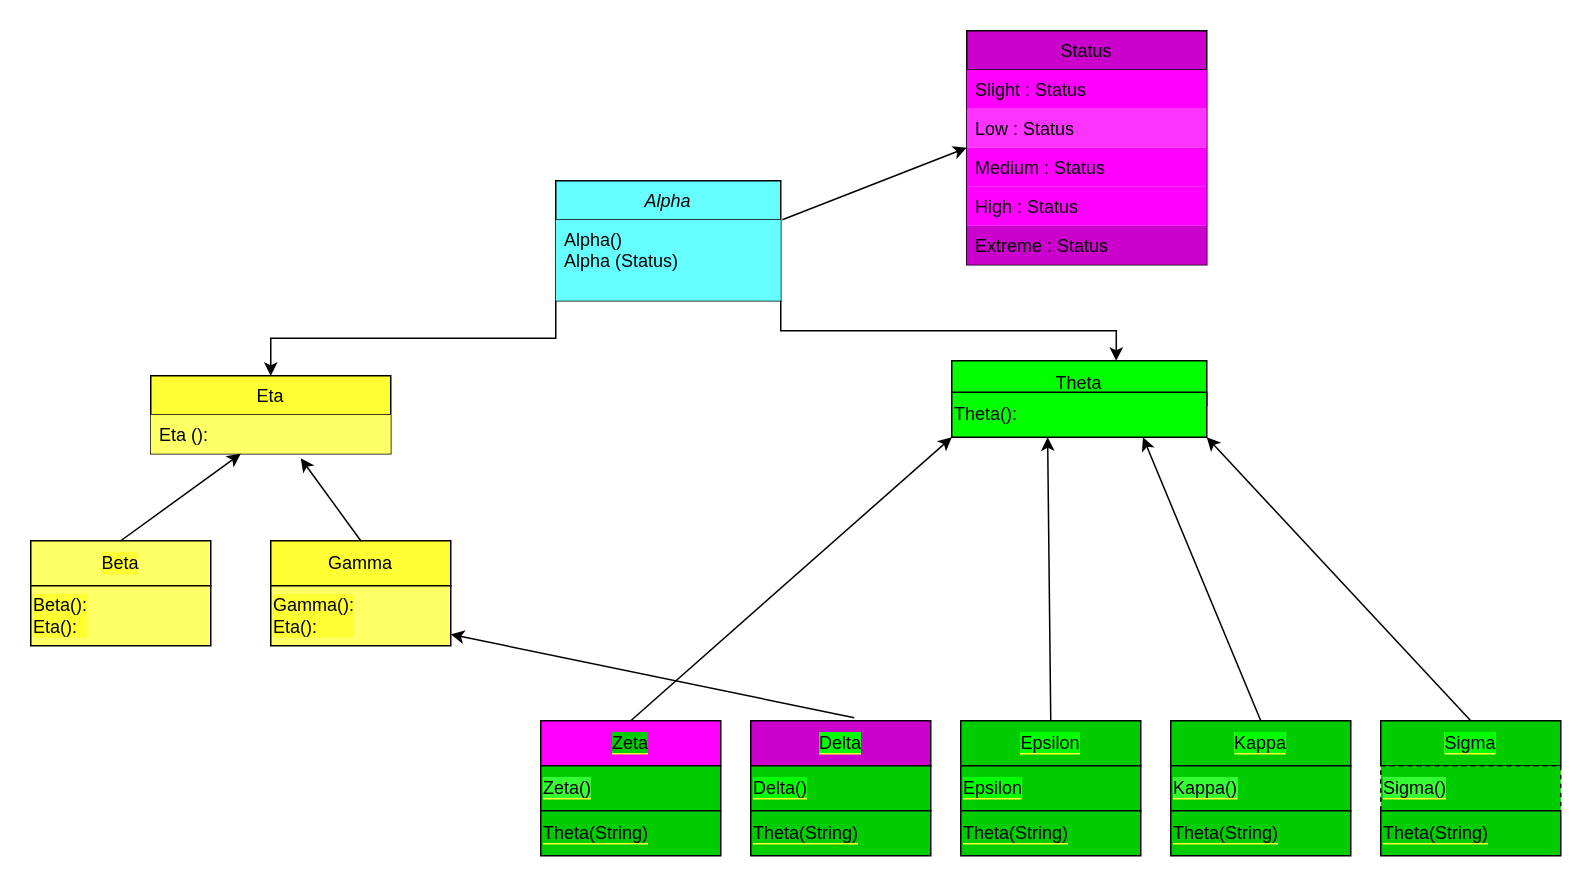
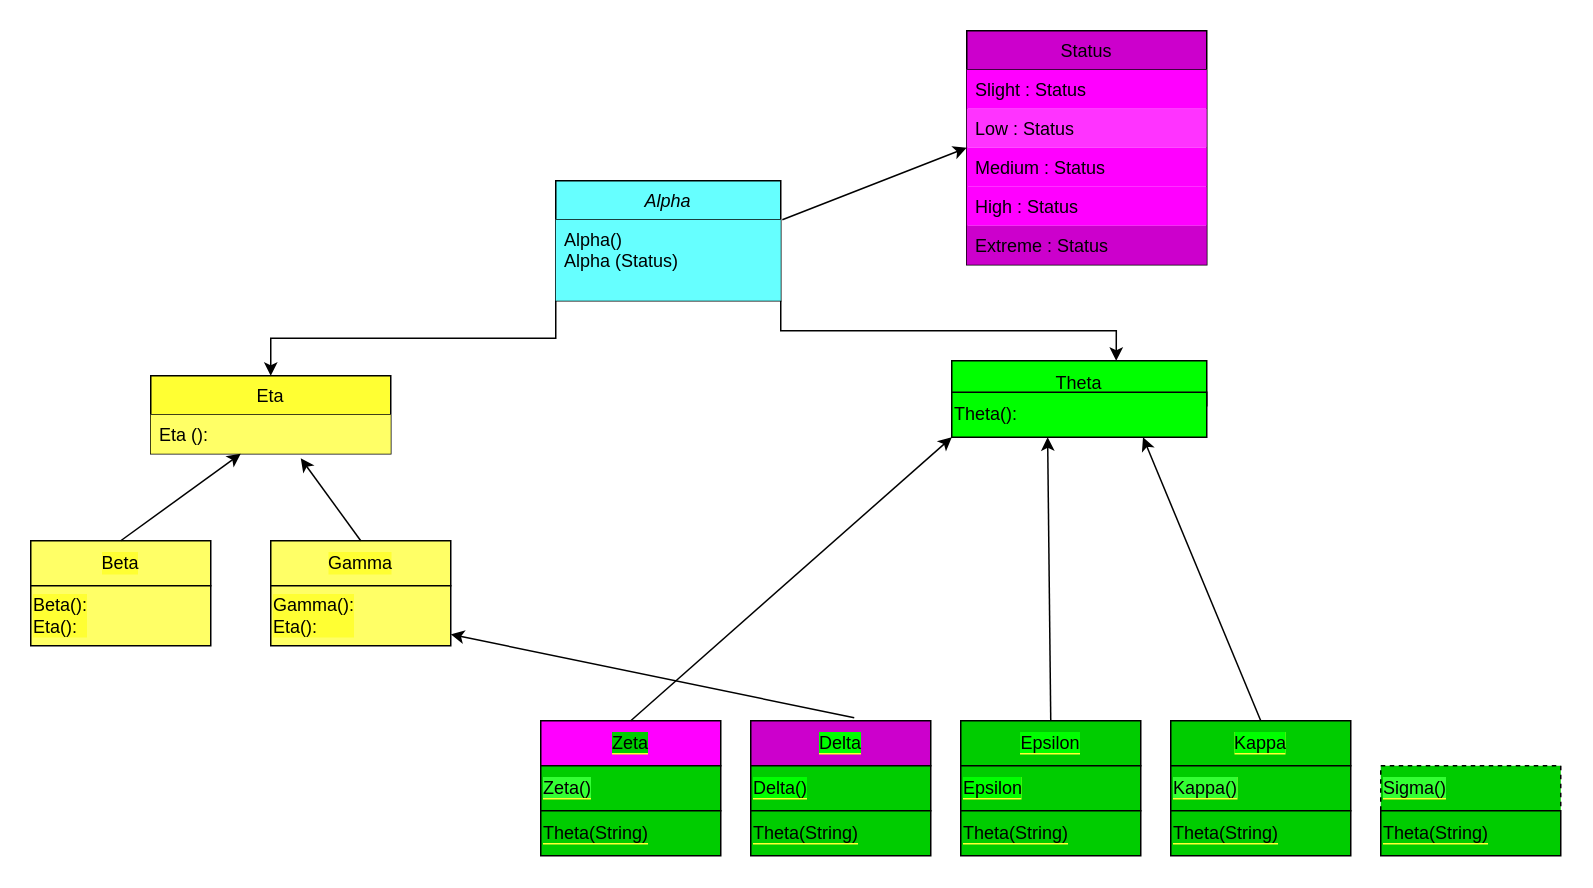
- <mxCell id="17" value="Gamma" style="rounded=0;whiteSpace=wrap;html=1;labelBackgroundColor=#FFFF33;fillColor=#ffff33;align=center;" vertex="1" parent="1"><mxGeometry x="180" y="360" width="120" height="30" as="geometry" /></mxCell>
+ <mxCell id="17" value="Gamma" style="rounded=0;whiteSpace=wrap;html=1;labelBackgroundColor=#FFFF33;fillColor=#FFFF66;align=center;" vertex="1" parent="1"><mxGeometry x="180" y="360" width="120" height="30" as="geometry" /></mxCell>
- <mxCell id="31" value="" style="endArrow=classic;html=1;exitX=0.5;exitY=0;exitDx=0;exitDy=0;entryX=1;entryY=1;entryDx=0;entryDy=0;" edge="1" parent="1" source="25" target="15"><mxGeometry width="50" height="50" relative="1" as="geometry"><mxPoint x="610" y="420" as="sourcePoint" /><mxPoint x="930" y="320" as="targetPoint" /></mxGeometry></mxCell>
- <mxCell id="25" value="&lt;span style=&quot;background-color: rgb(0 , 255 , 0)&quot;&gt;Sigma&lt;/span&gt;" style="rounded=0;whiteSpace=wrap;html=1;labelBackgroundColor=#FFFF33;align=center;fillColor=#00CC00;" vertex="1" parent="1"><mxGeometry x="920" y="480" width="120" height="30" as="geometry" /></mxCell>
